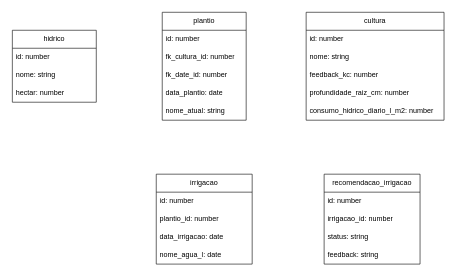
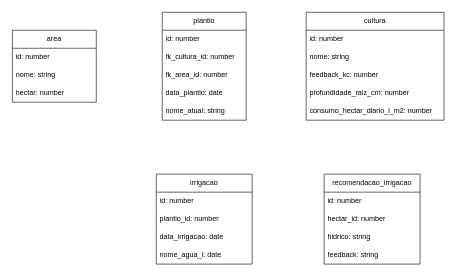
- <mxCell id="2" value="hidrico" style="swimlane;fontStyle=0;childLayout=stackLayout;horizontal=1;startSize=30;horizontalStack=0;resizeParent=1;resizeParentMax=0;resizeLast=0;collapsible=1;marginBottom=0;whiteSpace=wrap;html=1;" vertex="1" parent="1"><mxGeometry x="20" y="50" width="140" height="120" as="geometry" /></mxCell>
+ <mxCell id="2" value="area" style="swimlane;fontStyle=0;childLayout=stackLayout;horizontal=1;startSize=30;horizontalStack=0;resizeParent=1;resizeParentMax=0;resizeLast=0;collapsible=1;marginBottom=0;whiteSpace=wrap;html=1;" vertex="1" parent="1"><mxGeometry x="20" y="50" width="140" height="120" as="geometry" /></mxCell>
- <mxCell id="15" value="fk_date_id: number" style="text;strokeColor=none;fillColor=none;align=left;verticalAlign=middle;spacingLeft=4;spacingRight=4;overflow=hidden;points=[[0,0.5],[1,0.5]];portConstraint=eastwest;rotatable=0;whiteSpace=wrap;html=1;" vertex="1" parent="12"><mxGeometry y="90" width="140" height="30" as="geometry" /></mxCell>
+ <mxCell id="15" value="fk_area_id: number" style="text;strokeColor=none;fillColor=none;align=left;verticalAlign=middle;spacingLeft=4;spacingRight=4;overflow=hidden;points=[[0,0.5],[1,0.5]];portConstraint=eastwest;rotatable=0;whiteSpace=wrap;html=1;" vertex="1" parent="12"><mxGeometry y="90" width="140" height="30" as="geometry" /></mxCell>
- <mxCell id="11" value="consumo_hidrico_diario_l_m2: number" style="text;strokeColor=none;fillColor=none;align=left;verticalAlign=middle;spacingLeft=4;spacingRight=4;overflow=hidden;points=[[0,0.5],[1,0.5]];portConstraint=eastwest;rotatable=0;whiteSpace=wrap;html=1;" vertex="1" parent="6"><mxGeometry y="150" width="230" height="30" as="geometry" /></mxCell>
+ <mxCell id="11" value="consumo_hectar_diario_l_m2: number" style="text;strokeColor=none;fillColor=none;align=left;verticalAlign=middle;spacingLeft=4;spacingRight=4;overflow=hidden;points=[[0,0.5],[1,0.5]];portConstraint=eastwest;rotatable=0;whiteSpace=wrap;html=1;" vertex="1" parent="6"><mxGeometry y="150" width="230" height="30" as="geometry" /></mxCell>
- <mxCell id="25" value="irrigacao_id: number" style="text;strokeColor=none;fillColor=none;align=left;verticalAlign=middle;spacingLeft=4;spacingRight=4;overflow=hidden;points=[[0,0.5],[1,0.5]];portConstraint=eastwest;rotatable=0;whiteSpace=wrap;html=1;" vertex="1" parent="23"><mxGeometry y="60" width="160" height="30" as="geometry" /></mxCell>
+ <mxCell id="25" value="hectar_id: number" style="text;strokeColor=none;fillColor=none;align=left;verticalAlign=middle;spacingLeft=4;spacingRight=4;overflow=hidden;points=[[0,0.5],[1,0.5]];portConstraint=eastwest;rotatable=0;whiteSpace=wrap;html=1;" vertex="1" parent="23"><mxGeometry y="60" width="160" height="30" as="geometry" /></mxCell>
- <mxCell id="26" value="status: string" style="text;strokeColor=none;fillColor=none;align=left;verticalAlign=middle;spacingLeft=4;spacingRight=4;overflow=hidden;points=[[0,0.5],[1,0.5]];portConstraint=eastwest;rotatable=0;whiteSpace=wrap;html=1;" vertex="1" parent="23"><mxGeometry y="90" width="160" height="30" as="geometry" /></mxCell>
+ <mxCell id="26" value="hidrico: string" style="text;strokeColor=none;fillColor=none;align=left;verticalAlign=middle;spacingLeft=4;spacingRight=4;overflow=hidden;points=[[0,0.5],[1,0.5]];portConstraint=eastwest;rotatable=0;whiteSpace=wrap;html=1;" vertex="1" parent="23"><mxGeometry y="90" width="160" height="30" as="geometry" /></mxCell>
